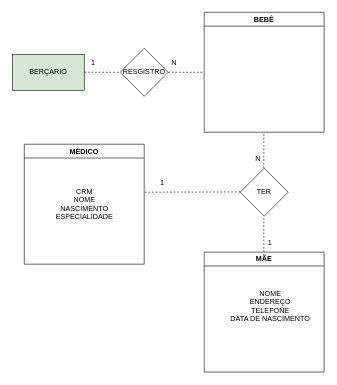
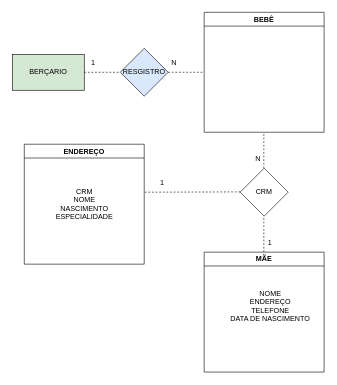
- <mxCell id="3" value="RESGISTRO" style="rhombus;whiteSpace=wrap;html=1;" vertex="1" parent="1"><mxGeometry x="200" y="80" width="80" height="80" as="geometry" /></mxCell>
+ <mxCell id="3" value="RESGISTRO" style="rhombus;whiteSpace=wrap;html=1;fillColor=#dae8fc;" vertex="1" parent="1"><mxGeometry x="200" y="80" width="80" height="80" as="geometry" /></mxCell>
- <mxCell id="17" value="MÉDICO" style="swimlane;whiteSpace=wrap;html=1;" vertex="1" parent="1"><mxGeometry x="40" y="240" width="200" height="200" as="geometry" /></mxCell>
+ <mxCell id="17" value="ENDEREÇO" style="swimlane;whiteSpace=wrap;html=1;" vertex="1" parent="1"><mxGeometry x="40" y="240" width="200" height="200" as="geometry" /></mxCell>
- <mxCell id="10" value="TER" style="rhombus;whiteSpace=wrap;html=1;" vertex="1" parent="1"><mxGeometry x="400" y="280" width="80" height="80" as="geometry" /></mxCell>
+ <mxCell id="10" value="CRM" style="rhombus;whiteSpace=wrap;html=1;" vertex="1" parent="1"><mxGeometry x="400" y="280" width="80" height="80" as="geometry" /></mxCell>
